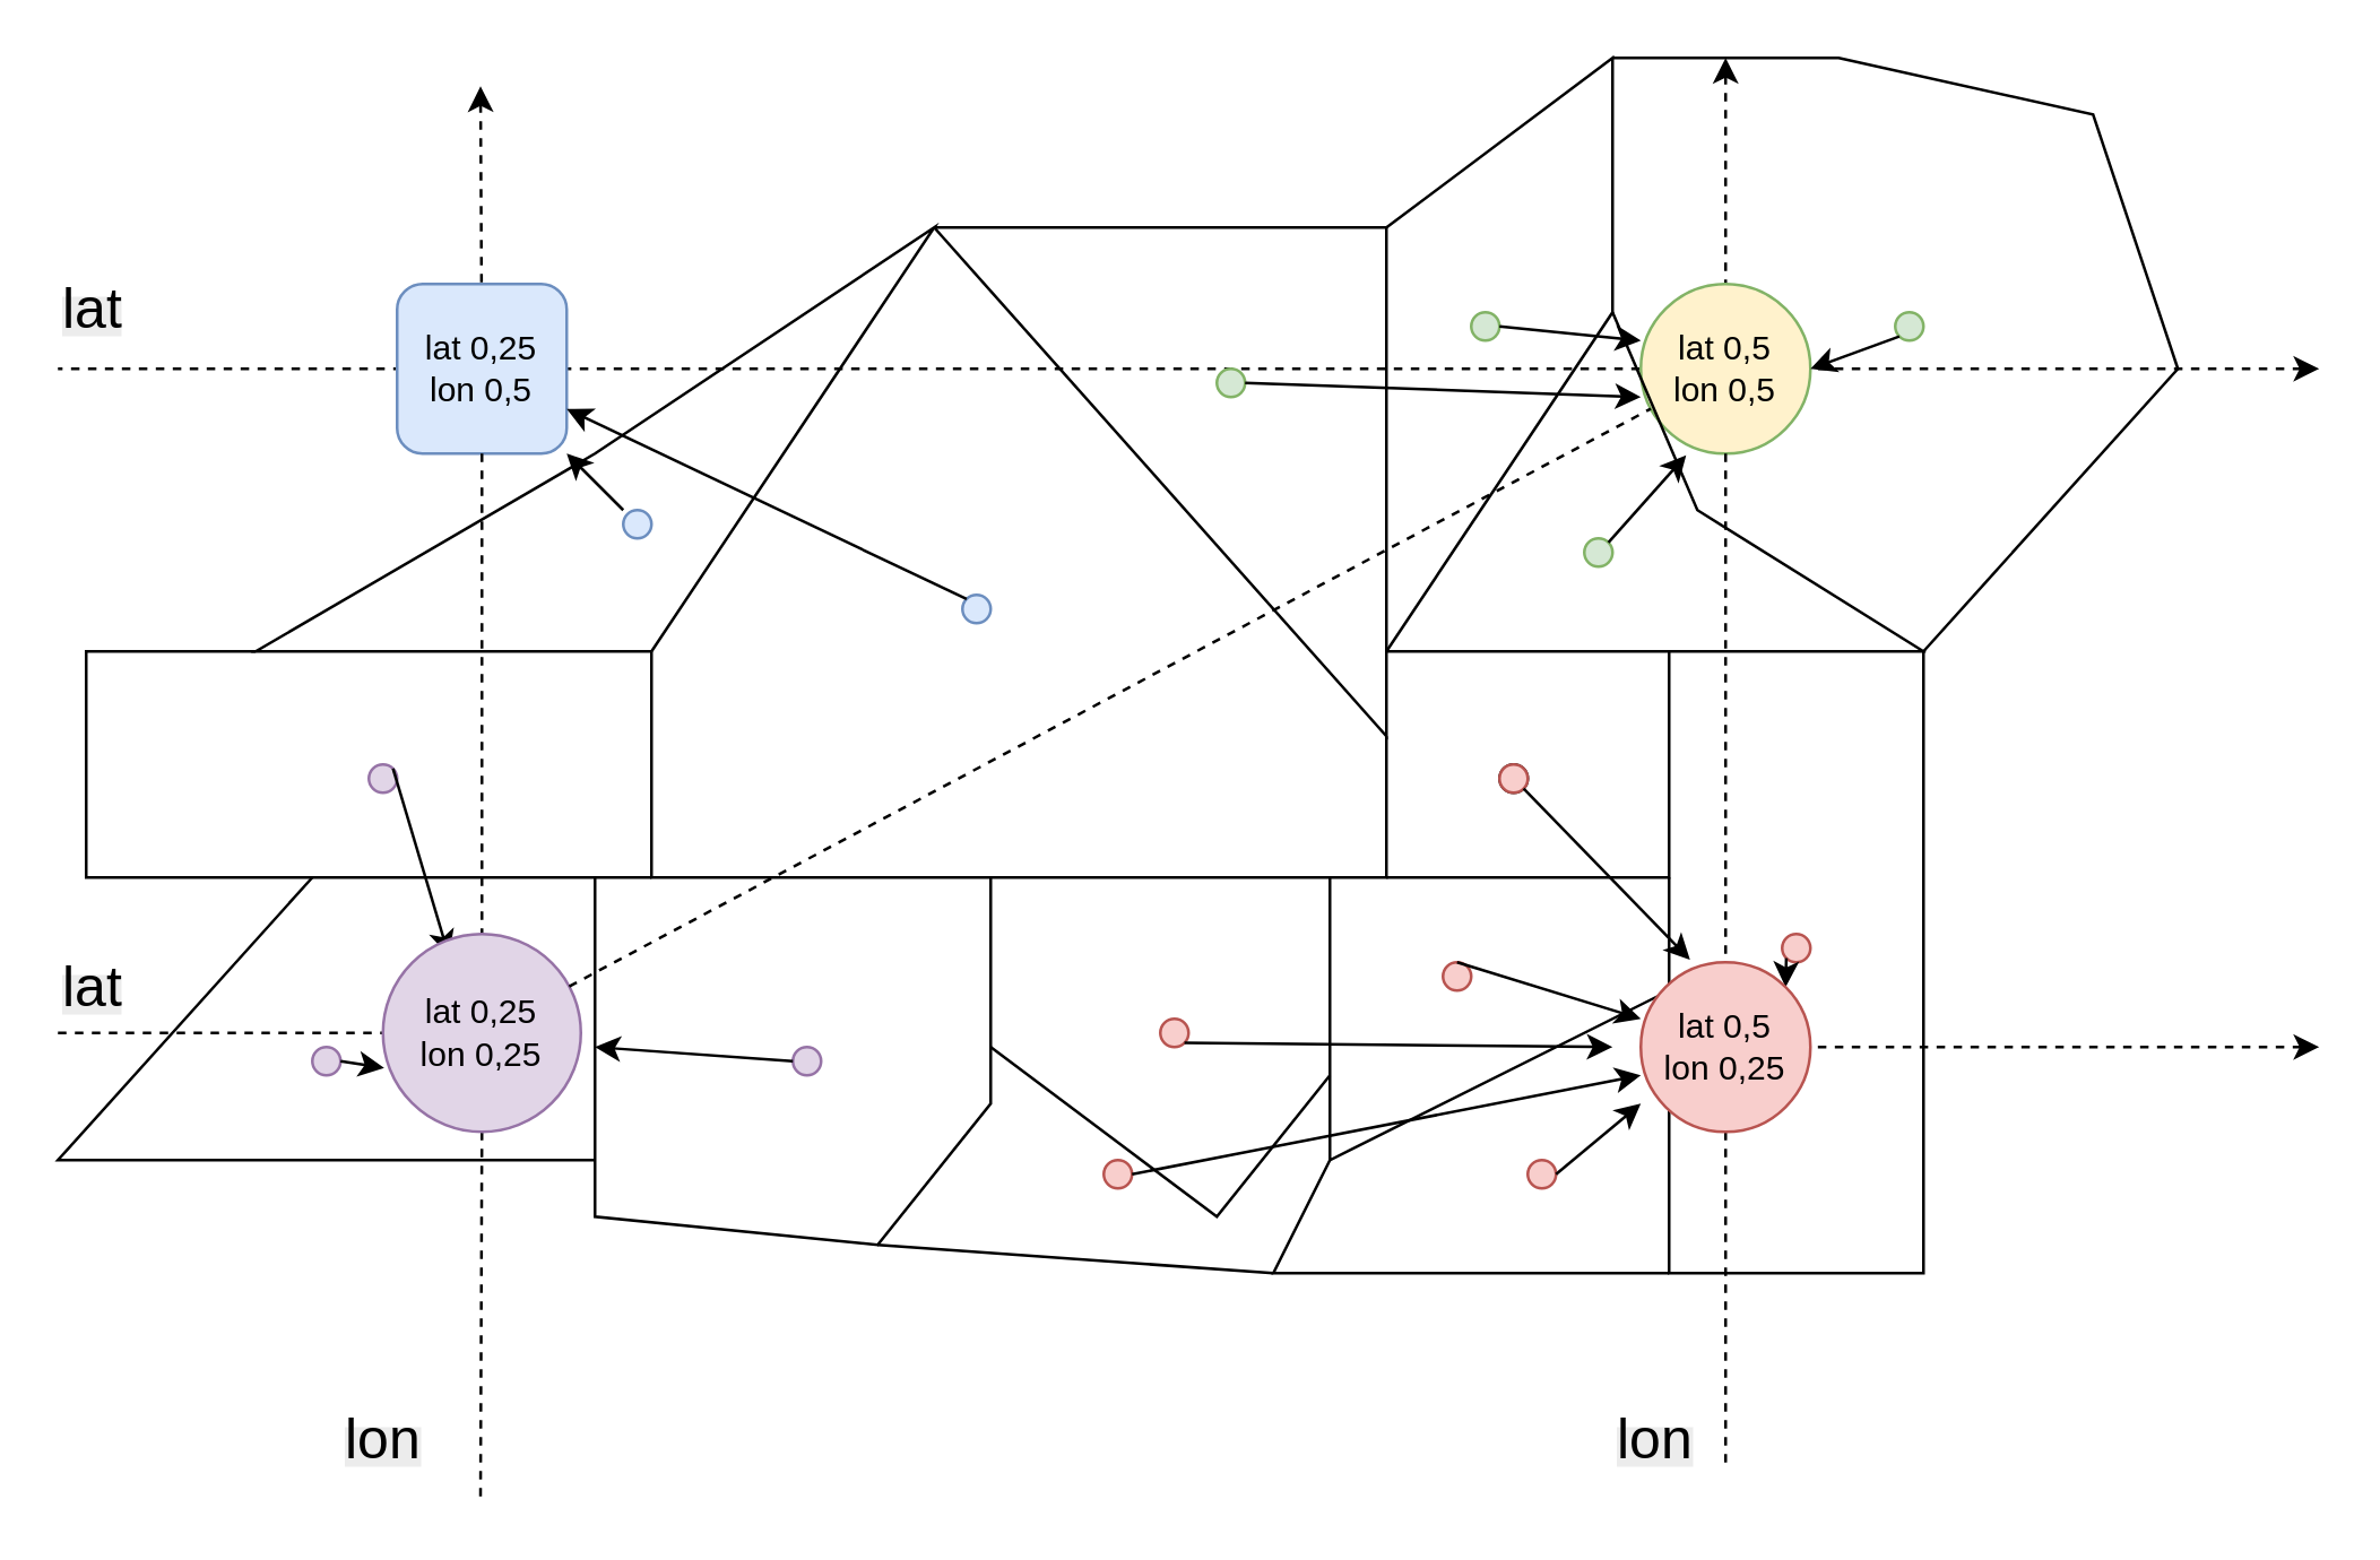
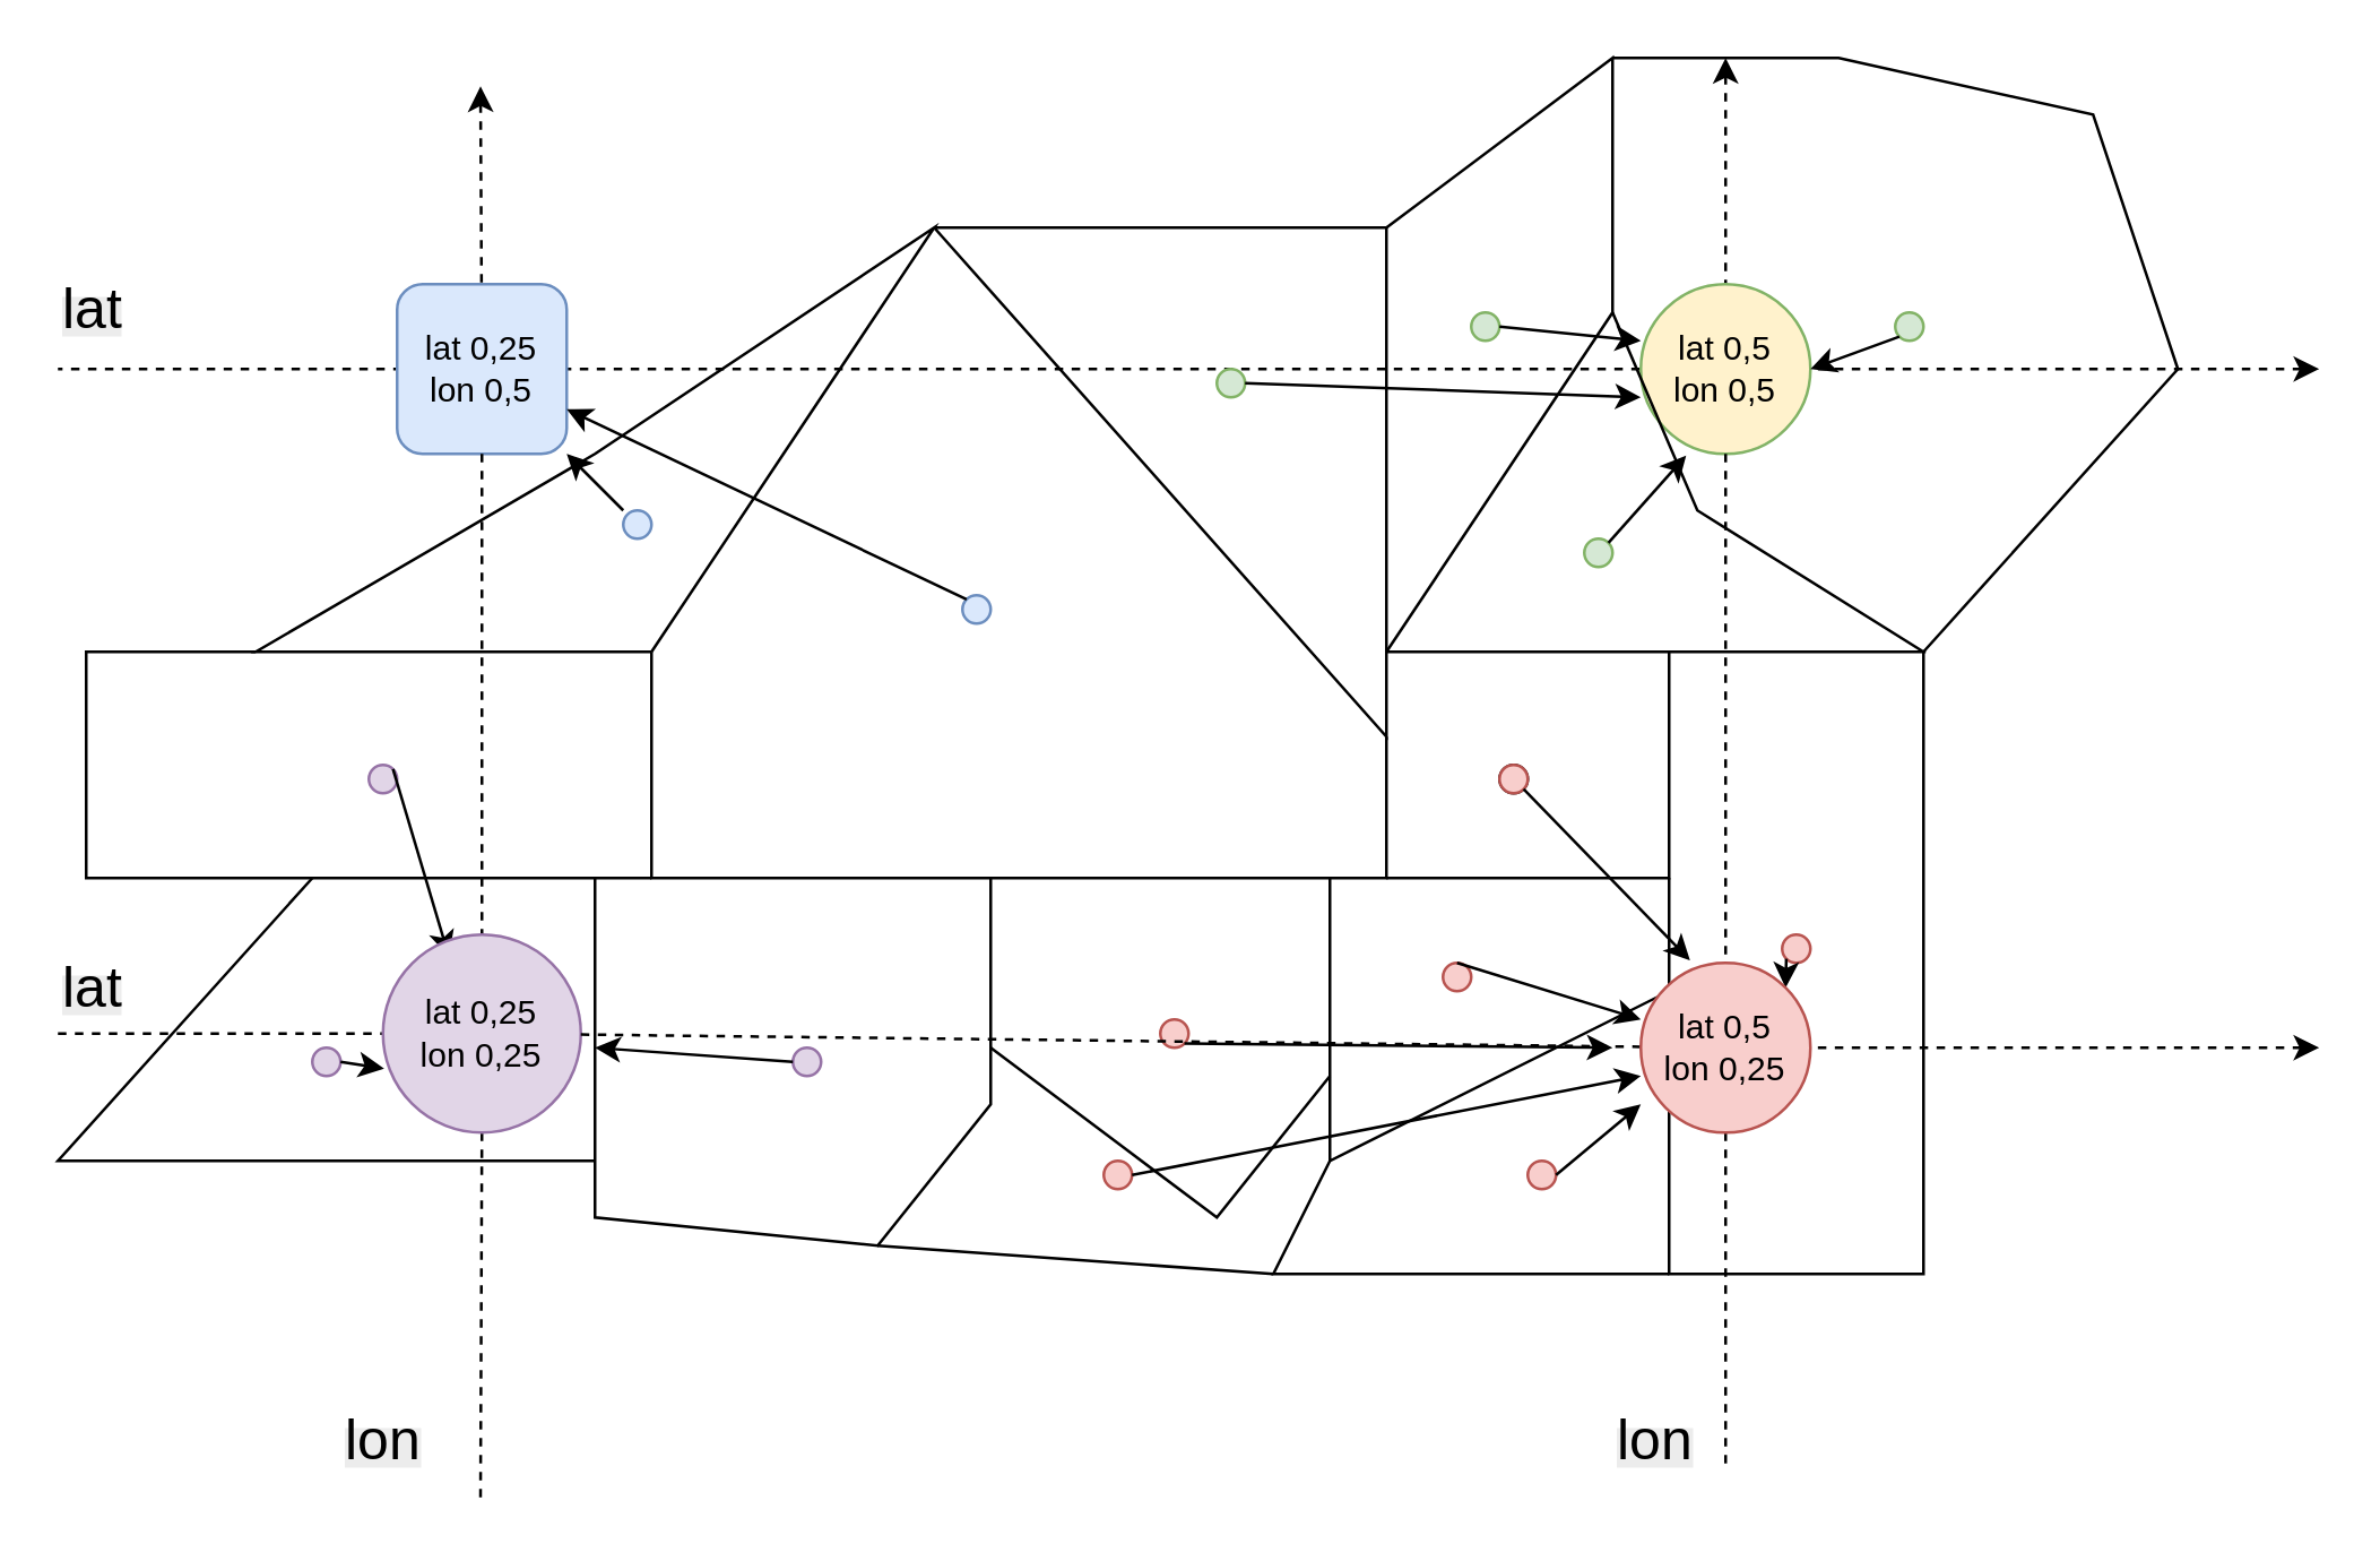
- <mxCell id="63" value="" style="endArrow=none;html=1;rounded=0;dashed=1;" edge="1" parent="1" source="60" target="10"><mxGeometry width="50" height="50" relative="1" as="geometry"><mxPoint x="205" y="365" as="sourcePoint" /><mxPoint x="770" y="370" as="targetPoint" /></mxGeometry></mxCell>
+ <mxCell id="63" value="" style="endArrow=none;html=1;rounded=0;dashed=1;" edge="1" parent="1" source="60" target="64"><mxGeometry width="50" height="50" relative="1" as="geometry"><mxPoint x="205" y="365" as="sourcePoint" /><mxPoint x="770" y="370" as="targetPoint" /></mxGeometry></mxCell>
